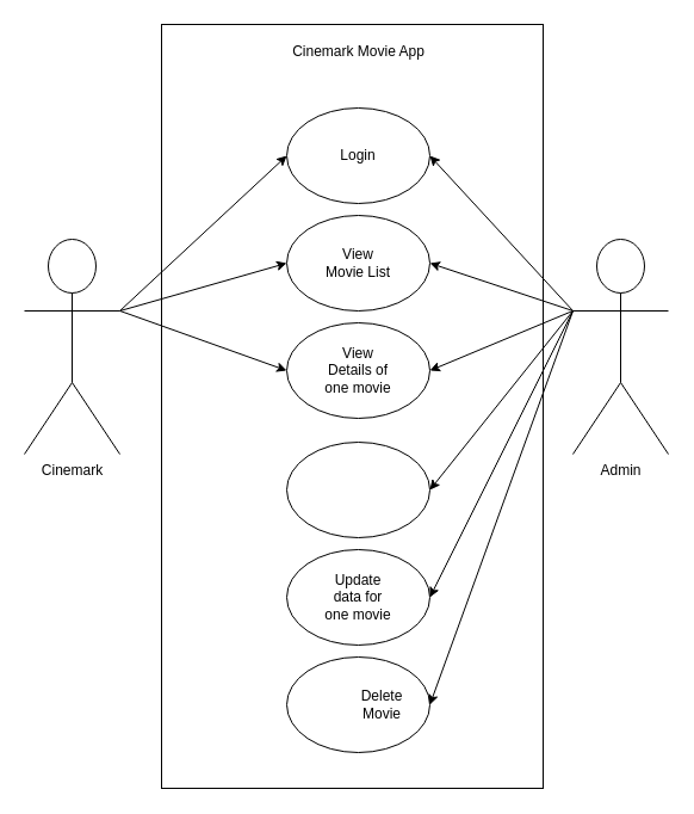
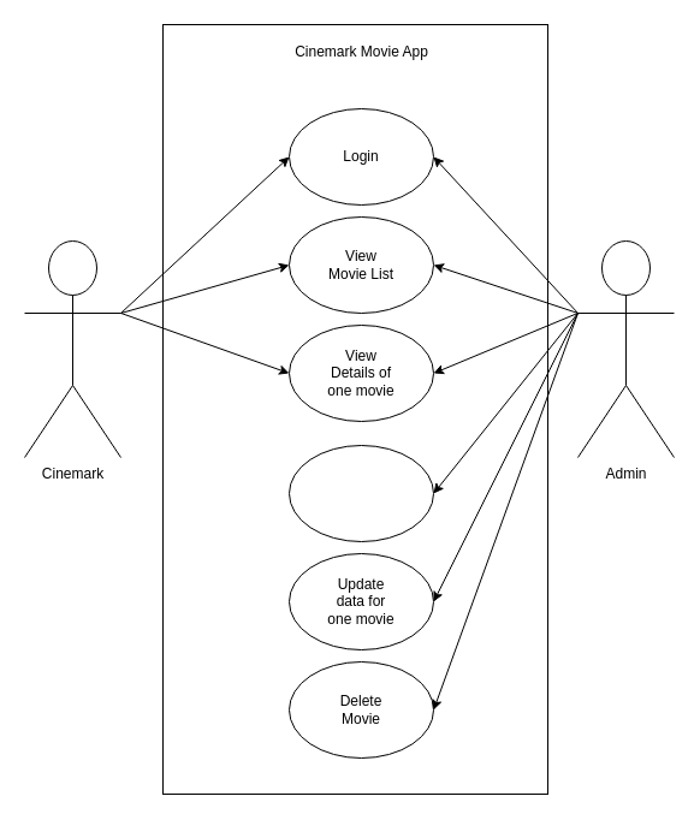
- <mxCell id="16" value="Delete Movie" style="text;html=1;strokeColor=none;fillColor=none;align=center;verticalAlign=middle;whiteSpace=wrap;rounded=0;" vertex="1" parent="1"><mxGeometry x="290" y="575" width="60" height="30" as="geometry" /></mxCell>
+ <mxCell id="16" value="Delete Movie" style="text;html=1;strokeColor=none;fillColor=none;align=center;verticalAlign=middle;whiteSpace=wrap;rounded=0;" vertex="1" parent="1"><mxGeometry x="270" y="575" width="60" height="30" as="geometry" /></mxCell>
